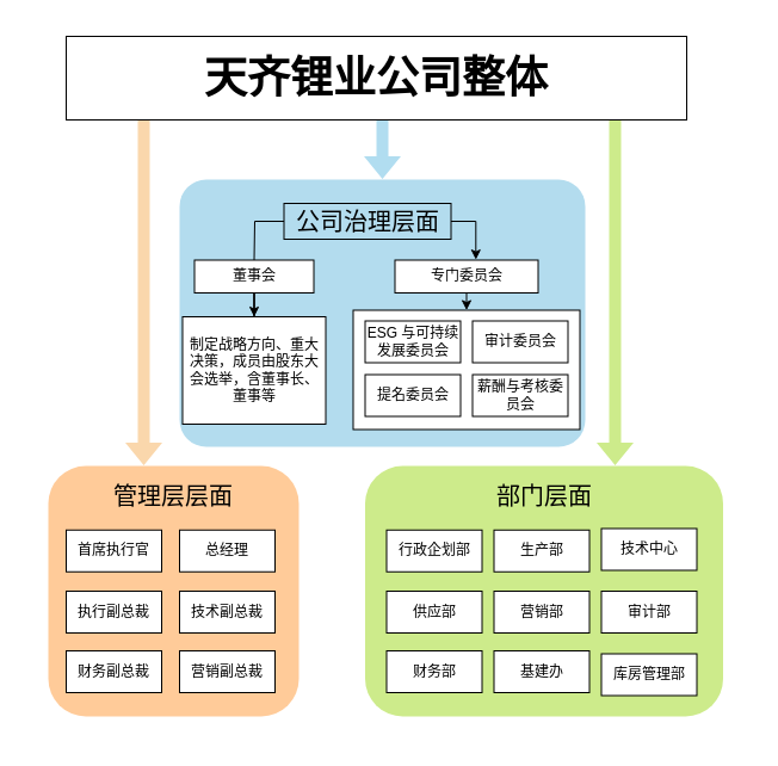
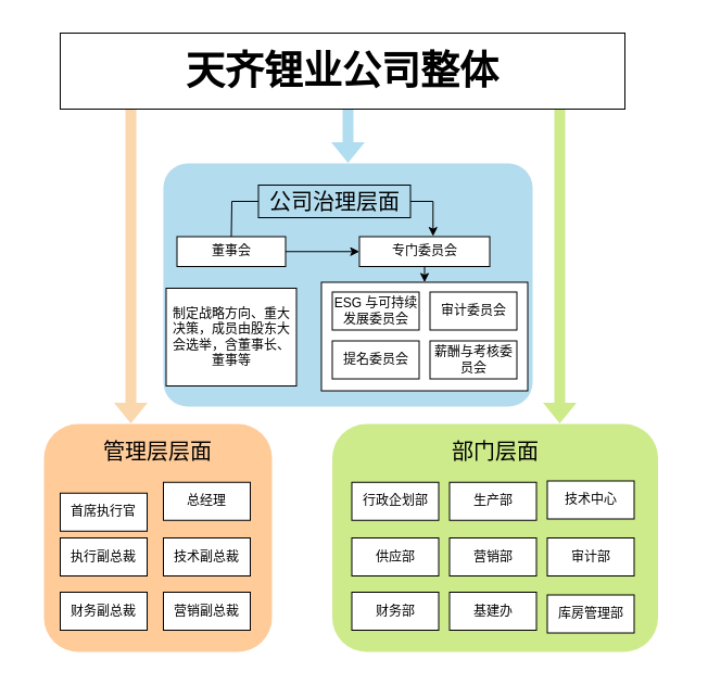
- <mxCell id="8" value="" style="edgeStyle=orthogonalEdgeStyle;rounded=0;orthogonalLoop=1;jettySize=auto;html=1;" edge="1" parent="1" source="9" target="10"><mxGeometry relative="1" as="geometry" /></mxCell>
+ <mxCell id="8" value="" style="edgeStyle=orthogonalEdgeStyle;rounded=0;orthogonalLoop=1;jettySize=auto;html=1;" edge="1" parent="1" source="9" target="11"><mxGeometry relative="1" as="geometry" /></mxCell>
- <mxCell id="16" value="首席执行官" style="rounded=0;whiteSpace=wrap;html=1;" vertex="1" parent="1"><mxGeometry x="55" y="443.75" width="80" height="35" as="geometry" /></mxCell>
+ <mxCell id="16" value="首席执行官" style="rounded=0;whiteSpace=wrap;html=1;" vertex="1" parent="1"><mxGeometry x="55" y="453.75" width="80" height="35" as="geometry" /></mxCell>
